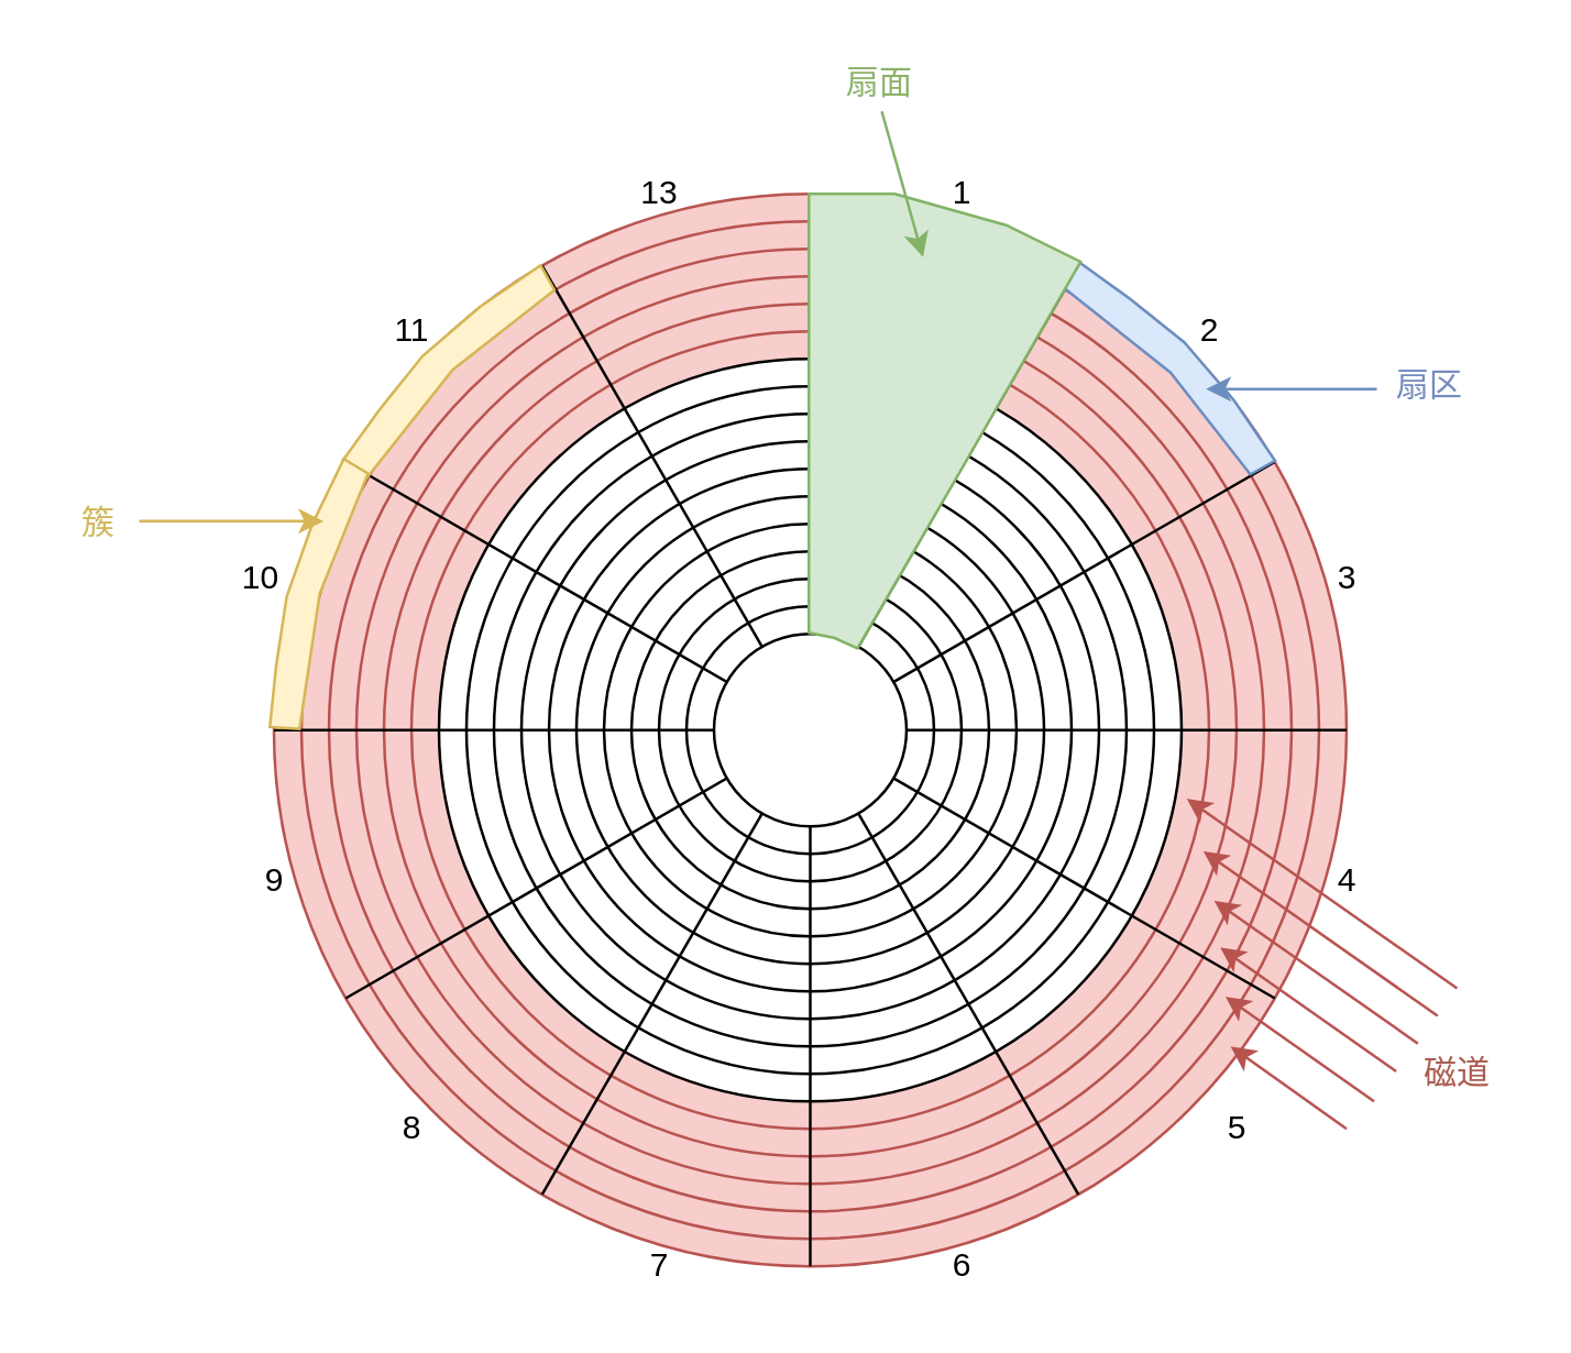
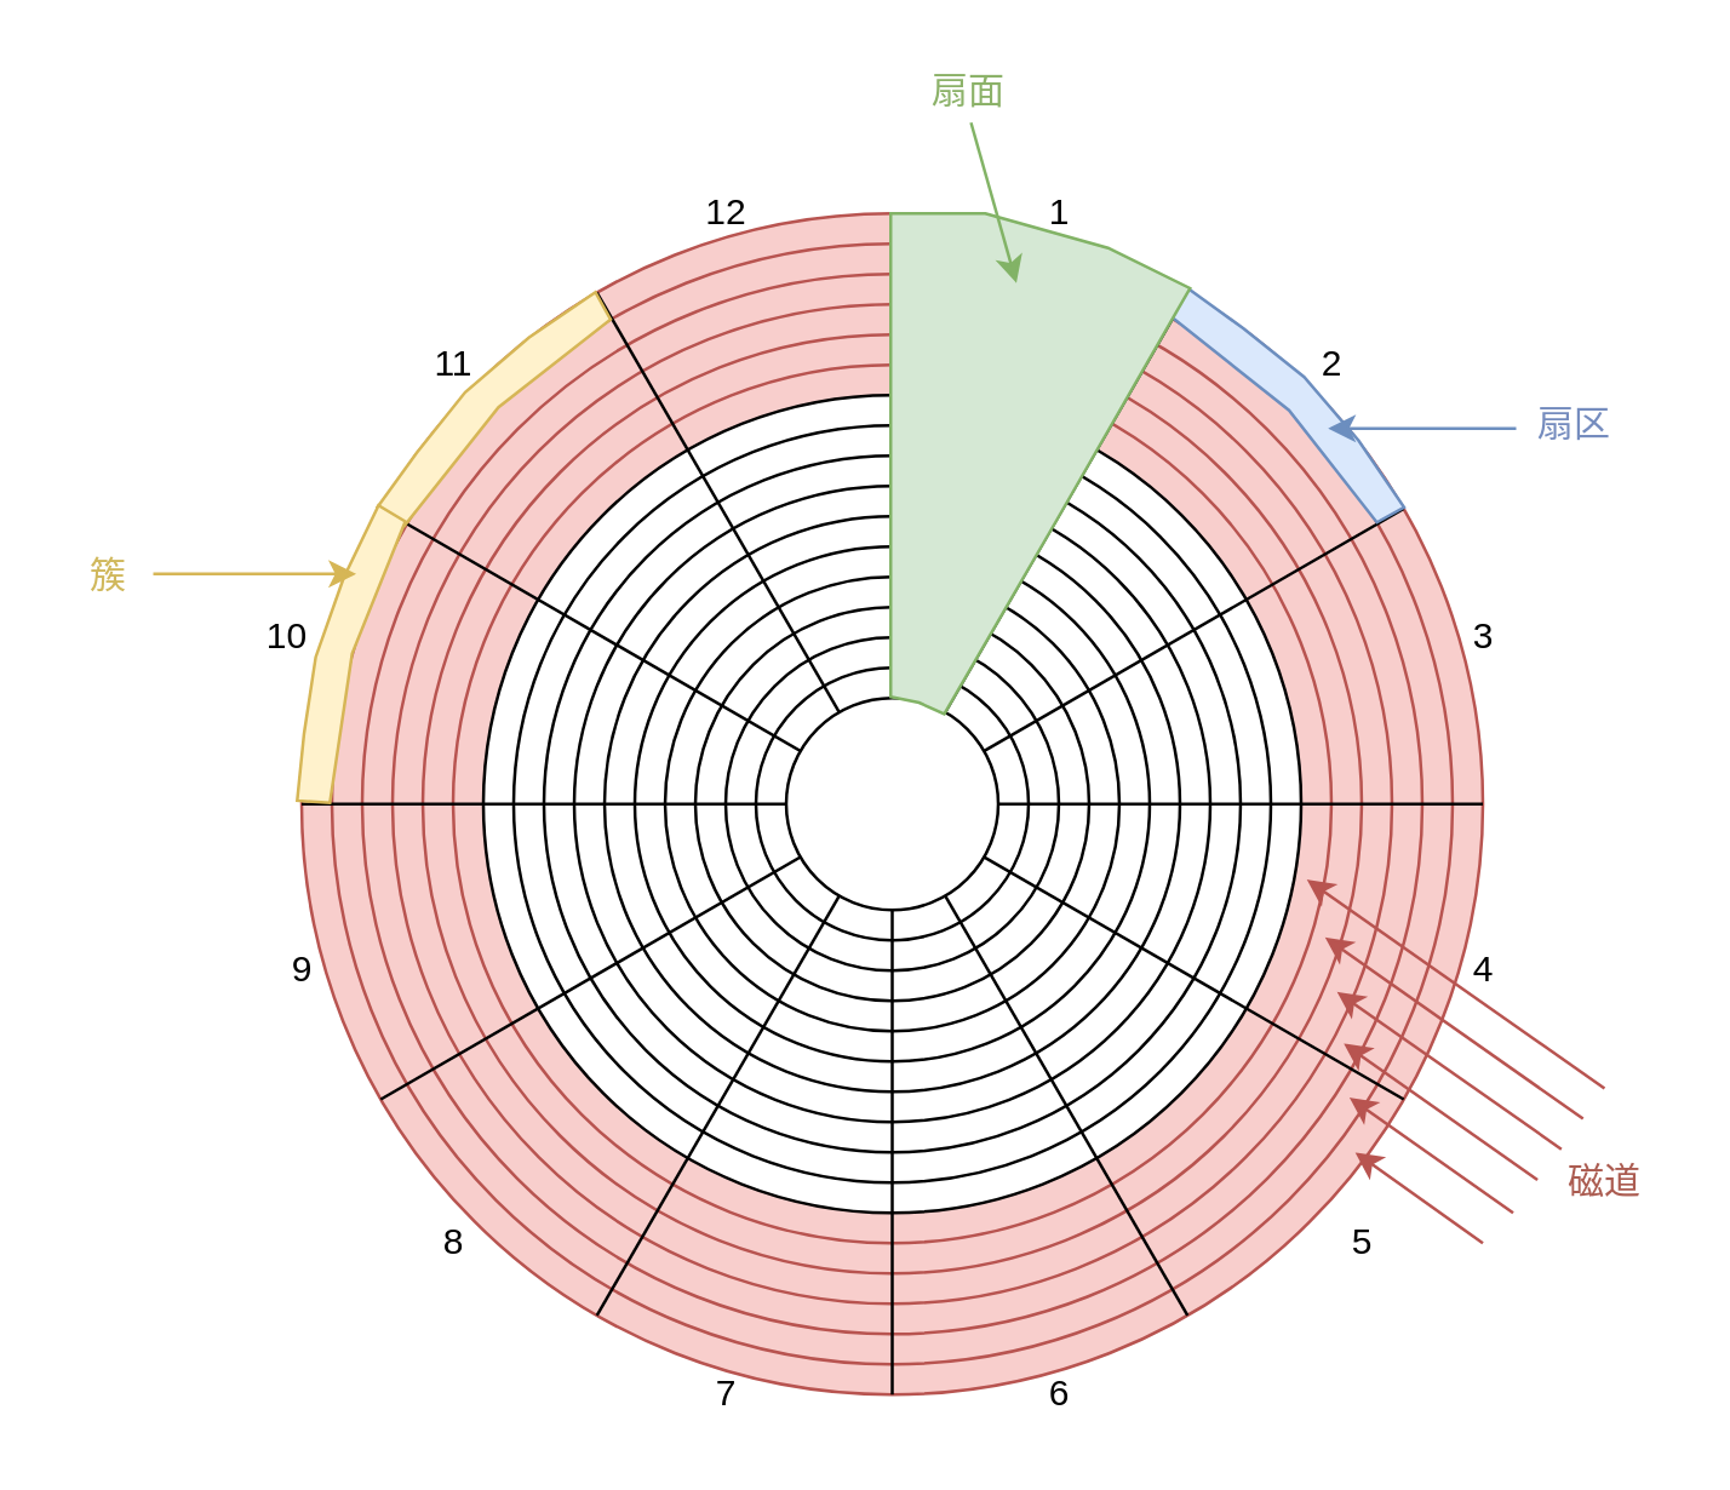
- <mxCell id="40" value="13" style="text;html=1;align=center;verticalAlign=middle;resizable=0;points=[];autosize=1;" vertex="1" parent="1"><mxGeometry x="224" y="60" width="30" height="20" as="geometry" /></mxCell>
+ <mxCell id="40" value="12" style="text;html=1;align=center;verticalAlign=middle;resizable=0;points=[];autosize=1;" vertex="1" parent="1"><mxGeometry x="224" y="60" width="30" height="20" as="geometry" /></mxCell>
